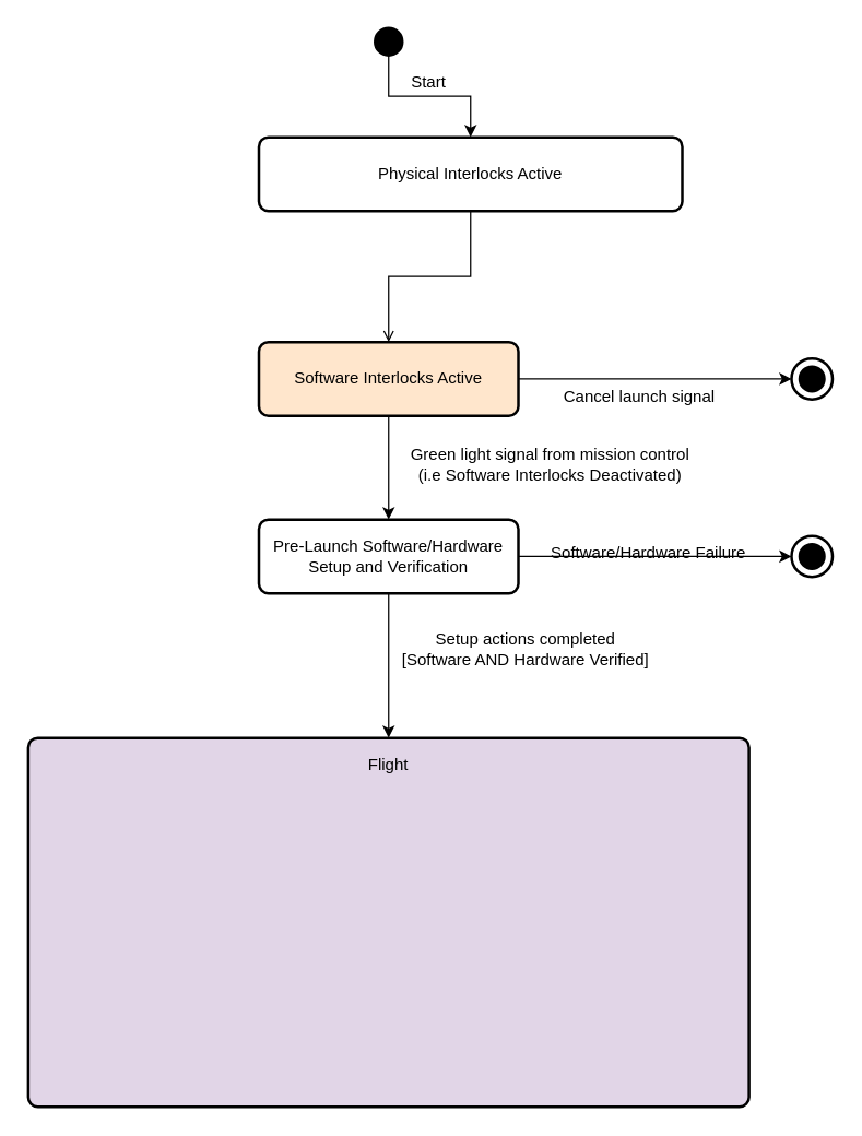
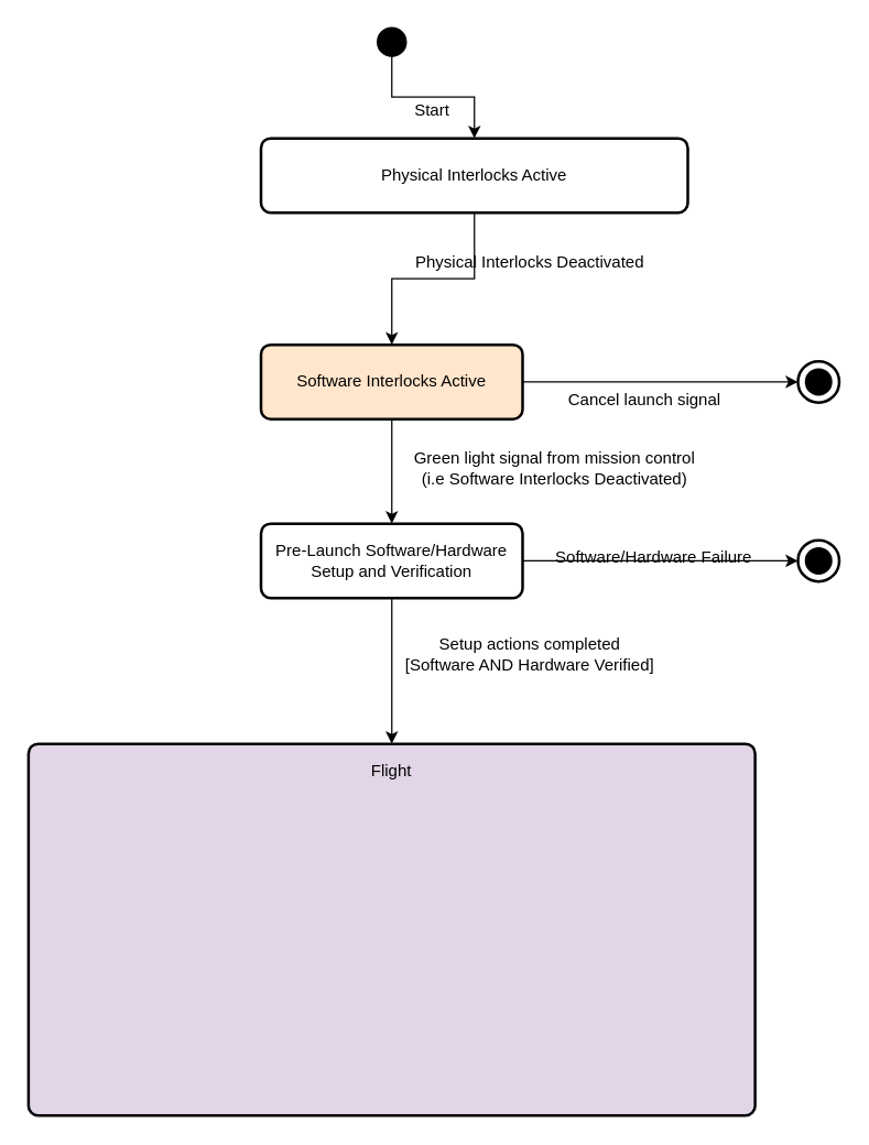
- <mxCell id="9" value="Start" style="text;html=1;align=center;verticalAlign=middle;resizable=0;points=[];autosize=1;" vertex="1" parent="1"><mxGeometry x="293" y="50" width="40" height="20" as="geometry" /></mxCell>
+ <mxCell id="9" value="Start" style="text;html=1;align=center;verticalAlign=middle;resizable=0;points=[];autosize=1;" vertex="1" parent="1"><mxGeometry x="293" y="70" width="40" height="20" as="geometry" /></mxCell>
+ <mxCell id="16" value="Physical Interlocks Deactivated" style="text;html=1;align=center;verticalAlign=middle;resizable=0;points=[];autosize=1;" vertex="1" parent="1"><mxGeometry x="294" y="180" width="180" height="20" as="geometry" /></mxCell>
- <mxCell id="7" style="edgeStyle=orthogonalEdgeStyle;rounded=0;orthogonalLoop=1;jettySize=auto;html=1;exitX=0.5;exitY=1;exitDx=0;exitDy=0;entryX=0.5;entryY=0;entryDx=0;entryDy=0;endArrow=open;" edge="1" parent="1" source="8" target="12"><mxGeometry relative="1" as="geometry" /></mxCell>
+ <mxCell id="7" style="edgeStyle=orthogonalEdgeStyle;rounded=0;orthogonalLoop=1;jettySize=auto;html=1;exitX=0.5;exitY=1;exitDx=0;exitDy=0;entryX=0.5;entryY=0;entryDx=0;entryDy=0;" edge="1" parent="1" source="8" target="12"><mxGeometry relative="1" as="geometry" /></mxCell>
